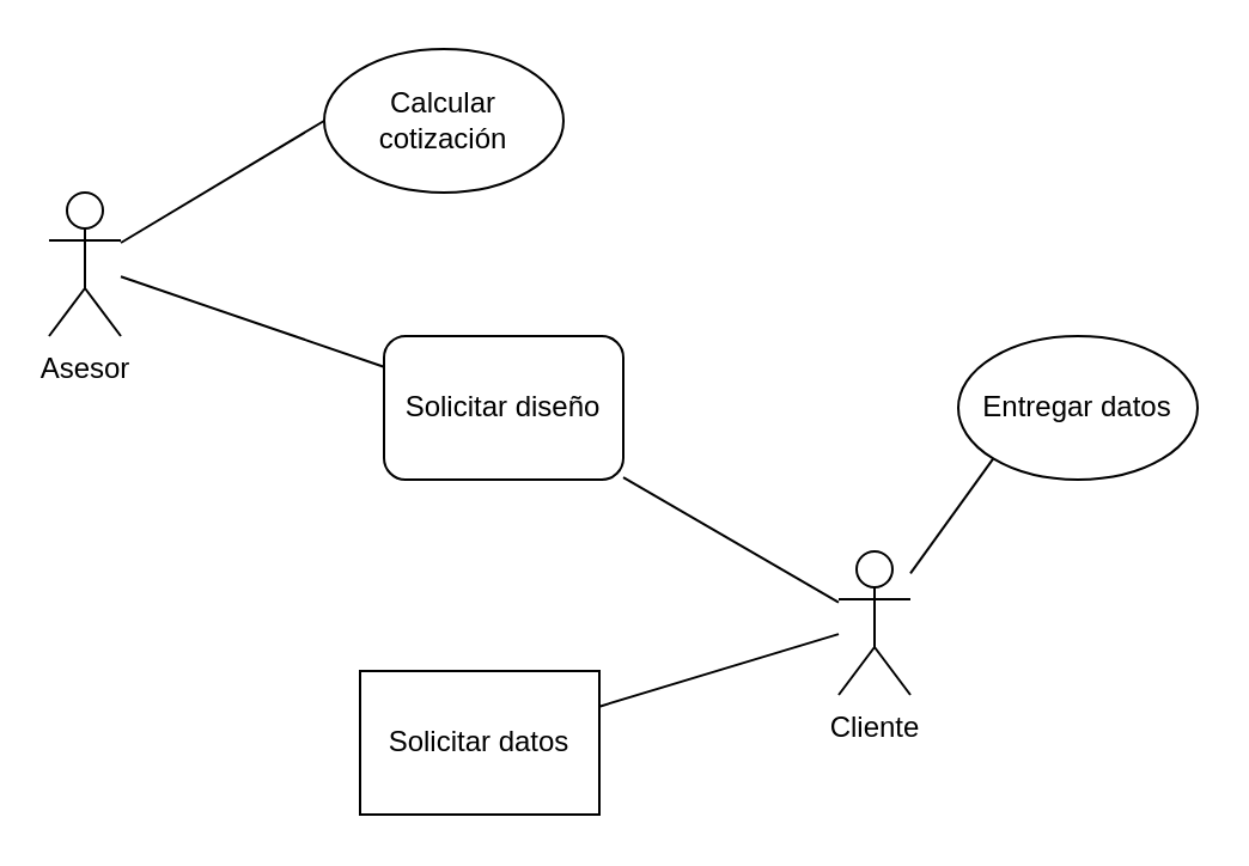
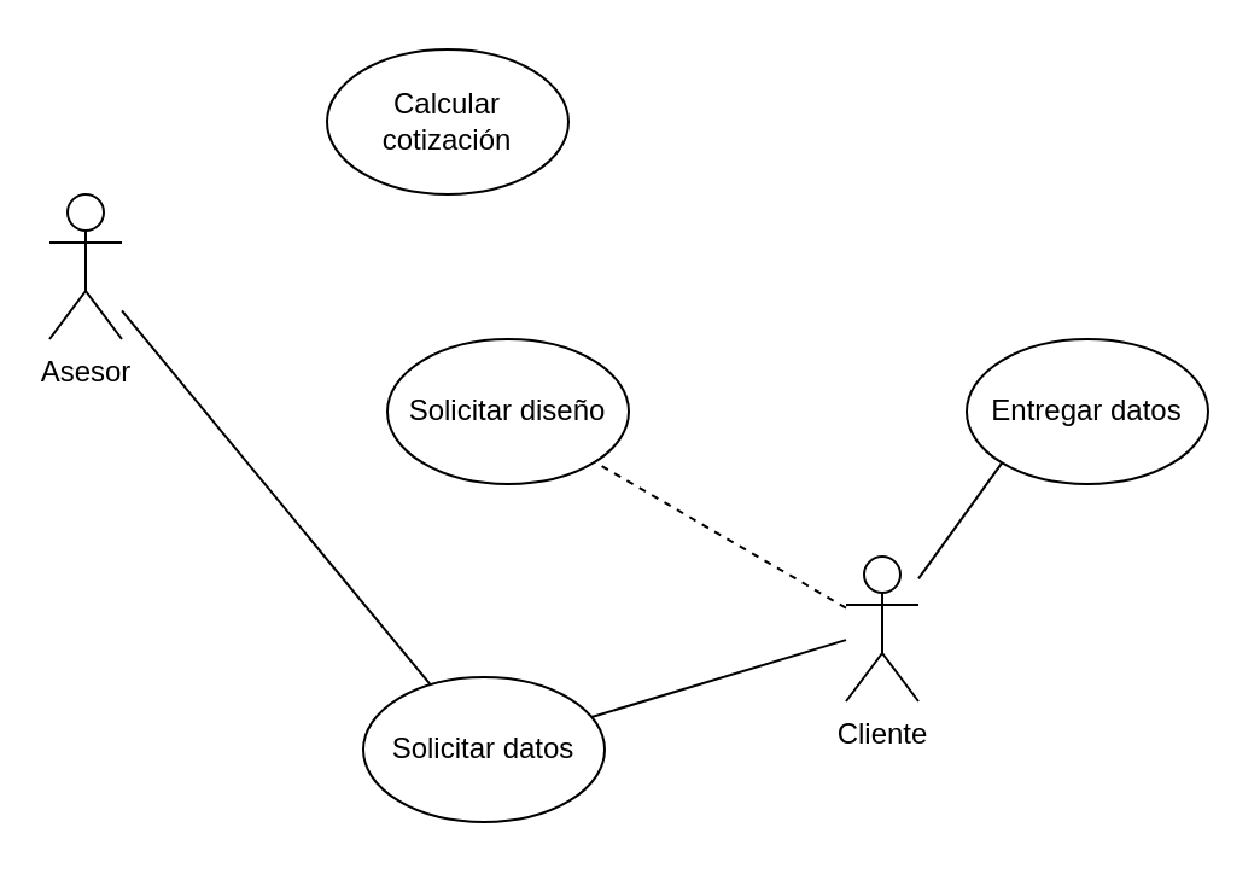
- <mxCell id="5" style="edgeStyle=none;rounded=0;orthogonalLoop=1;jettySize=auto;html=1;entryX=0;entryY=0.5;entryDx=0;entryDy=0;endArrow=none;endFill=0;" parent="1" source="7" target="11" edge="1"><mxGeometry relative="1" as="geometry" /></mxCell>
+ <mxCell id="5" style="edgeStyle=none;rounded=0;orthogonalLoop=1;jettySize=auto;html=1;endArrow=none;endFill=0;" parent="1" source="7" target="10" edge="1"><mxGeometry relative="1" as="geometry" /></mxCell>
- <mxCell id="6" style="edgeStyle=none;rounded=0;orthogonalLoop=1;jettySize=auto;html=1;endArrow=none;endFill=0;" parent="1" source="7" target="12" edge="1"><mxGeometry relative="1" as="geometry" /></mxCell>
- <mxCell id="12" value="Solicitar diseño" style="whiteSpace=wrap;html=1;rounded=1;" parent="1" vertex="1"><mxGeometry x="160" y="140" width="100" height="60" as="geometry" /></mxCell>
+ <mxCell id="12" value="Solicitar diseño" style="ellipse;whiteSpace=wrap;html=1;" parent="1" vertex="1"><mxGeometry x="160" y="140" width="100" height="60" as="geometry" /></mxCell>
- <mxCell id="3" style="edgeStyle=none;rounded=0;orthogonalLoop=1;jettySize=auto;html=1;endArrow=none;endFill=0;" parent="1" source="4" target="12" edge="1"><mxGeometry relative="1" as="geometry" /></mxCell>
+ <mxCell id="3" style="edgeStyle=none;rounded=0;orthogonalLoop=1;jettySize=auto;html=1;endArrow=none;endFill=0;dashed=1;" parent="1" source="4" target="12" edge="1"><mxGeometry relative="1" as="geometry" /></mxCell>
- <mxCell id="10" value="Solicitar datos" style="whiteSpace=wrap;html=1;rounded=0;" parent="1" vertex="1"><mxGeometry x="150" y="280" width="100" height="60" as="geometry" /></mxCell>
+ <mxCell id="10" value="Solicitar datos" style="ellipse;whiteSpace=wrap;html=1;" parent="1" vertex="1"><mxGeometry x="150" y="280" width="100" height="60" as="geometry" /></mxCell>
